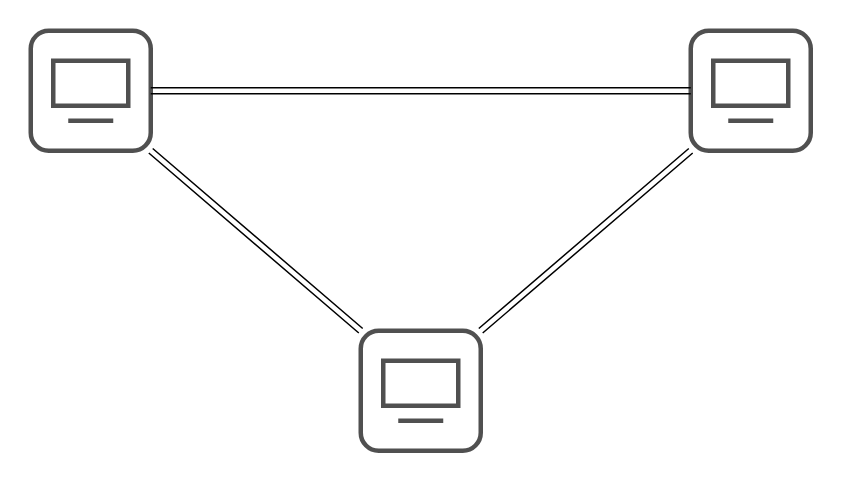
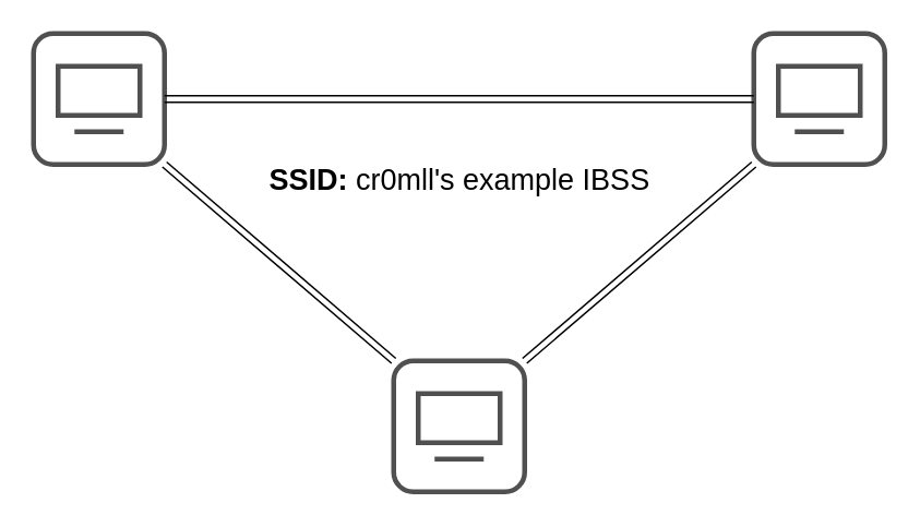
+ <mxCell id="17" value="&lt;b&gt;SSID:&lt;/b&gt; cr0mll's example IBSS" style="text;html=1;align=center;verticalAlign=middle;resizable=0;points=[];autosize=1;strokeColor=none;fillColor=none;fontSize=18;" vertex="1" parent="1"><mxGeometry x="150" y="90" width="260" height="40" as="geometry" /></mxCell>
